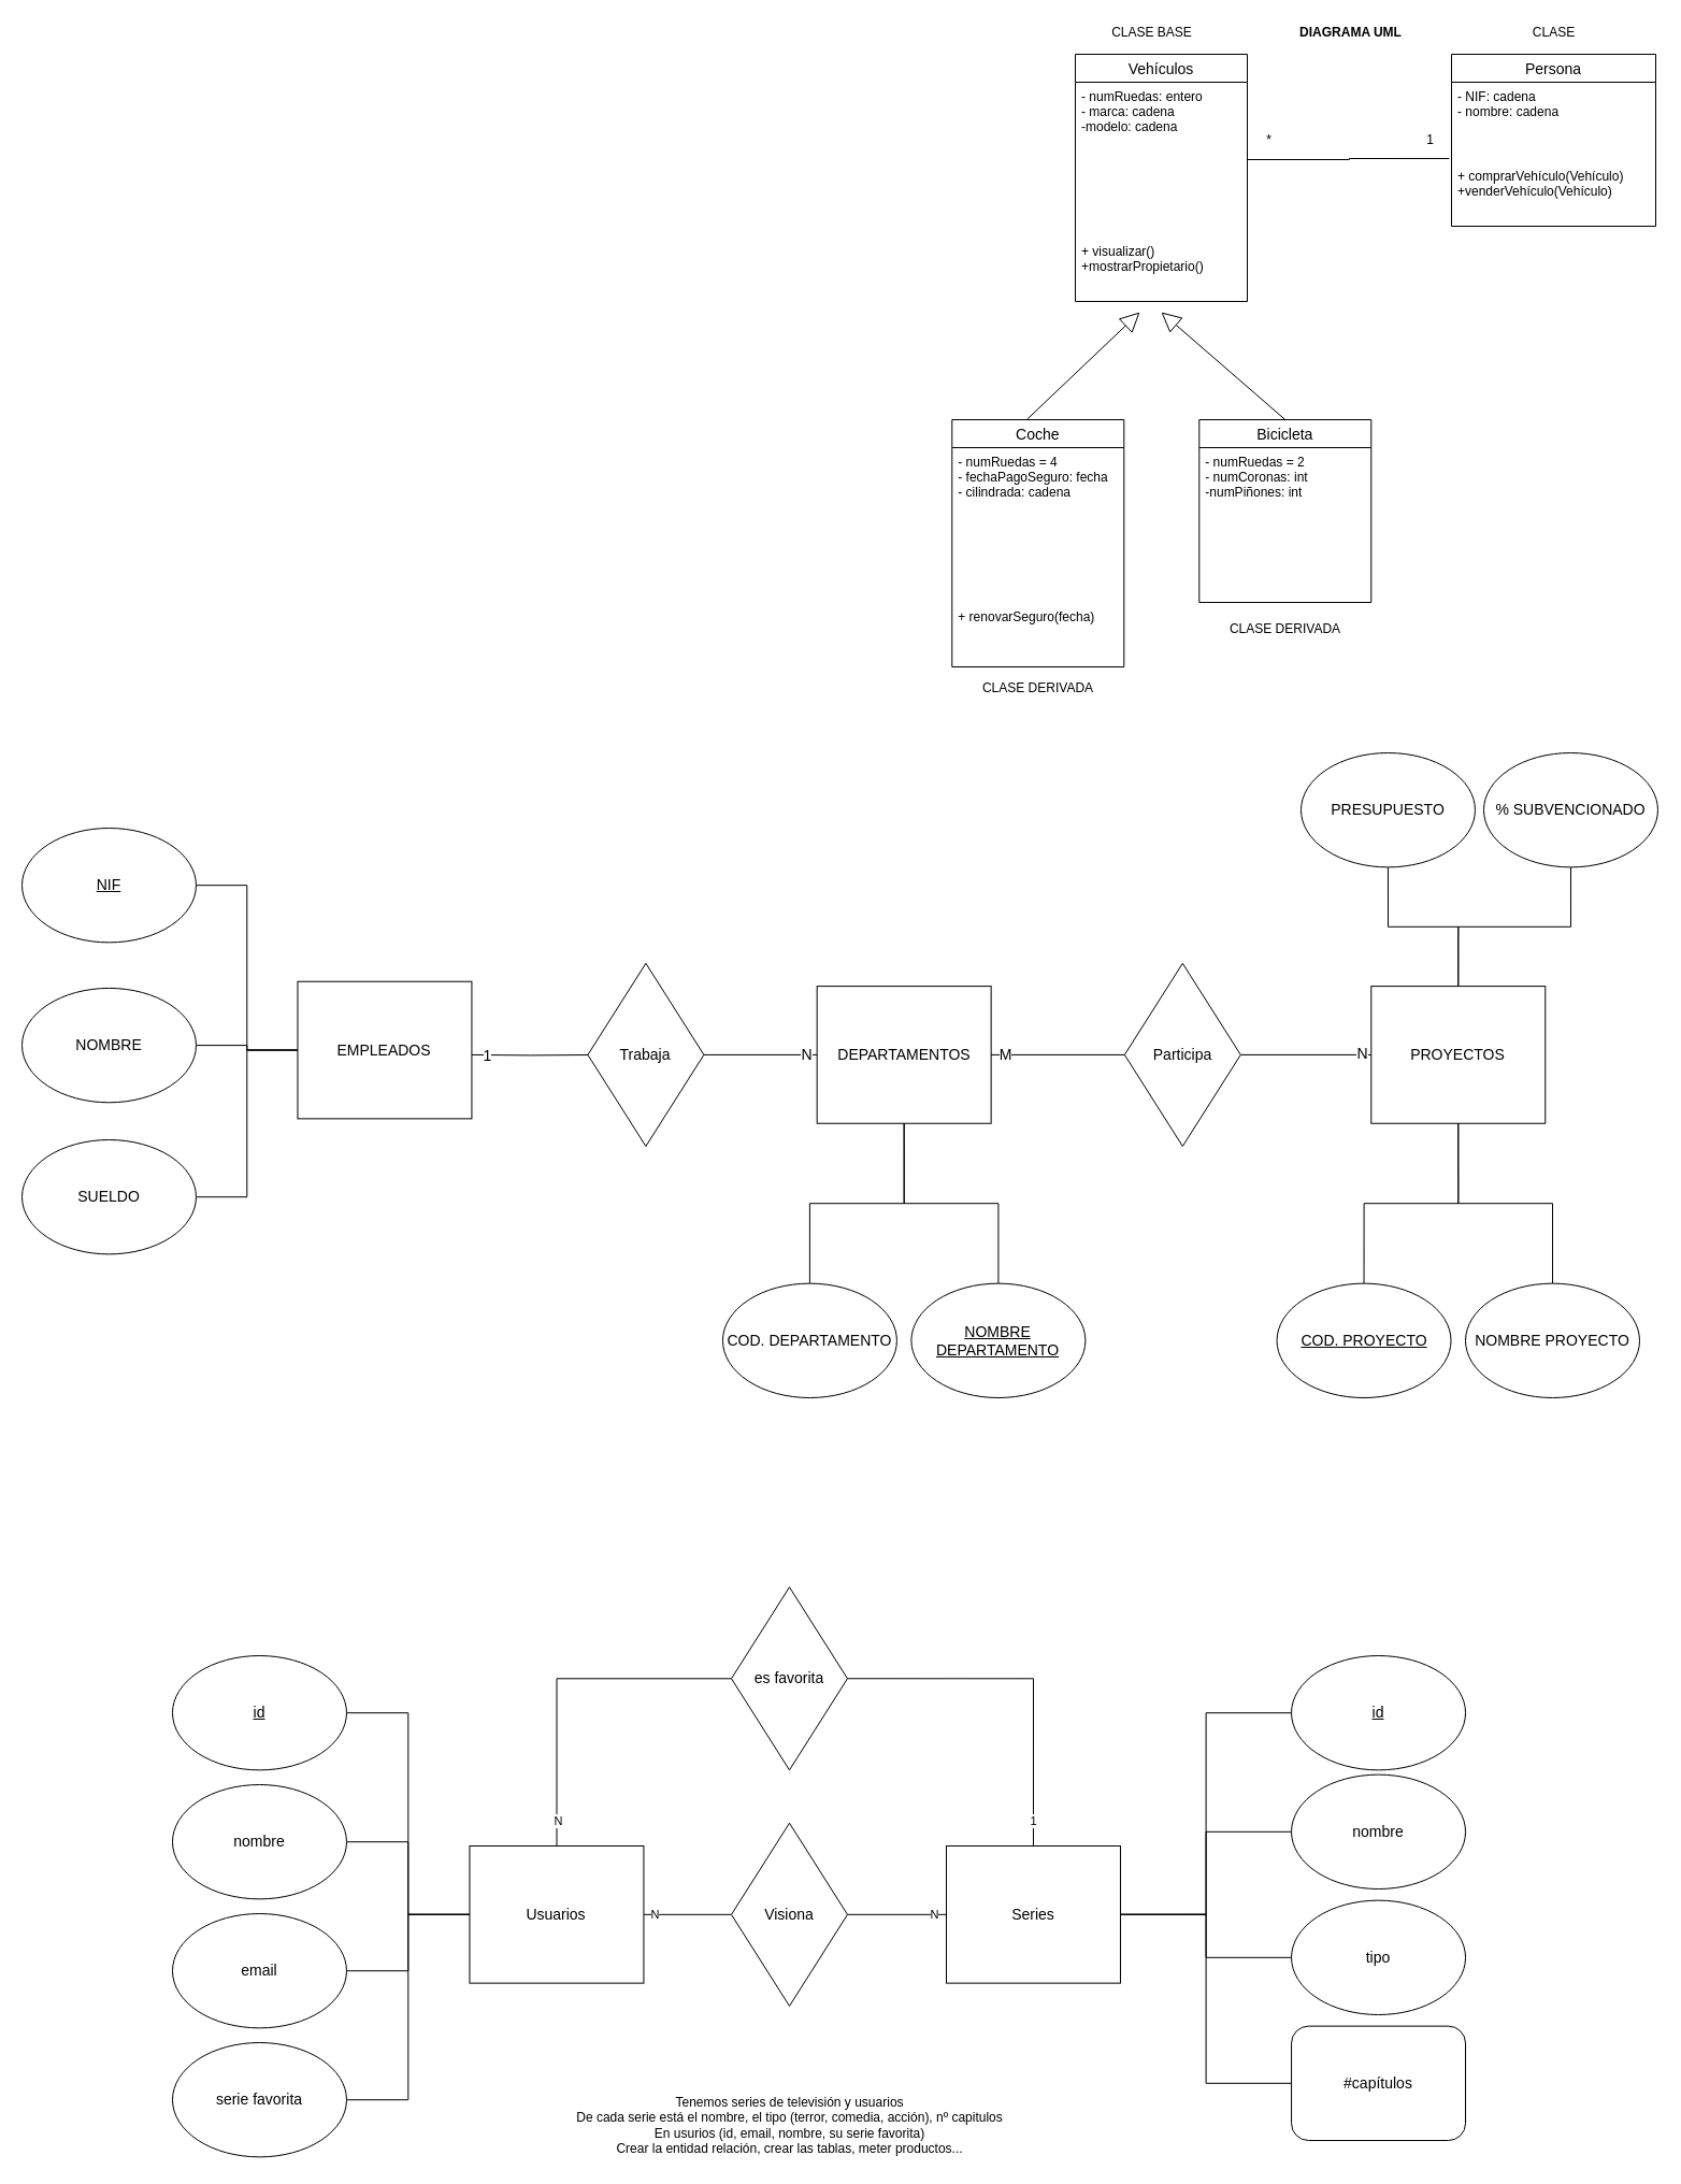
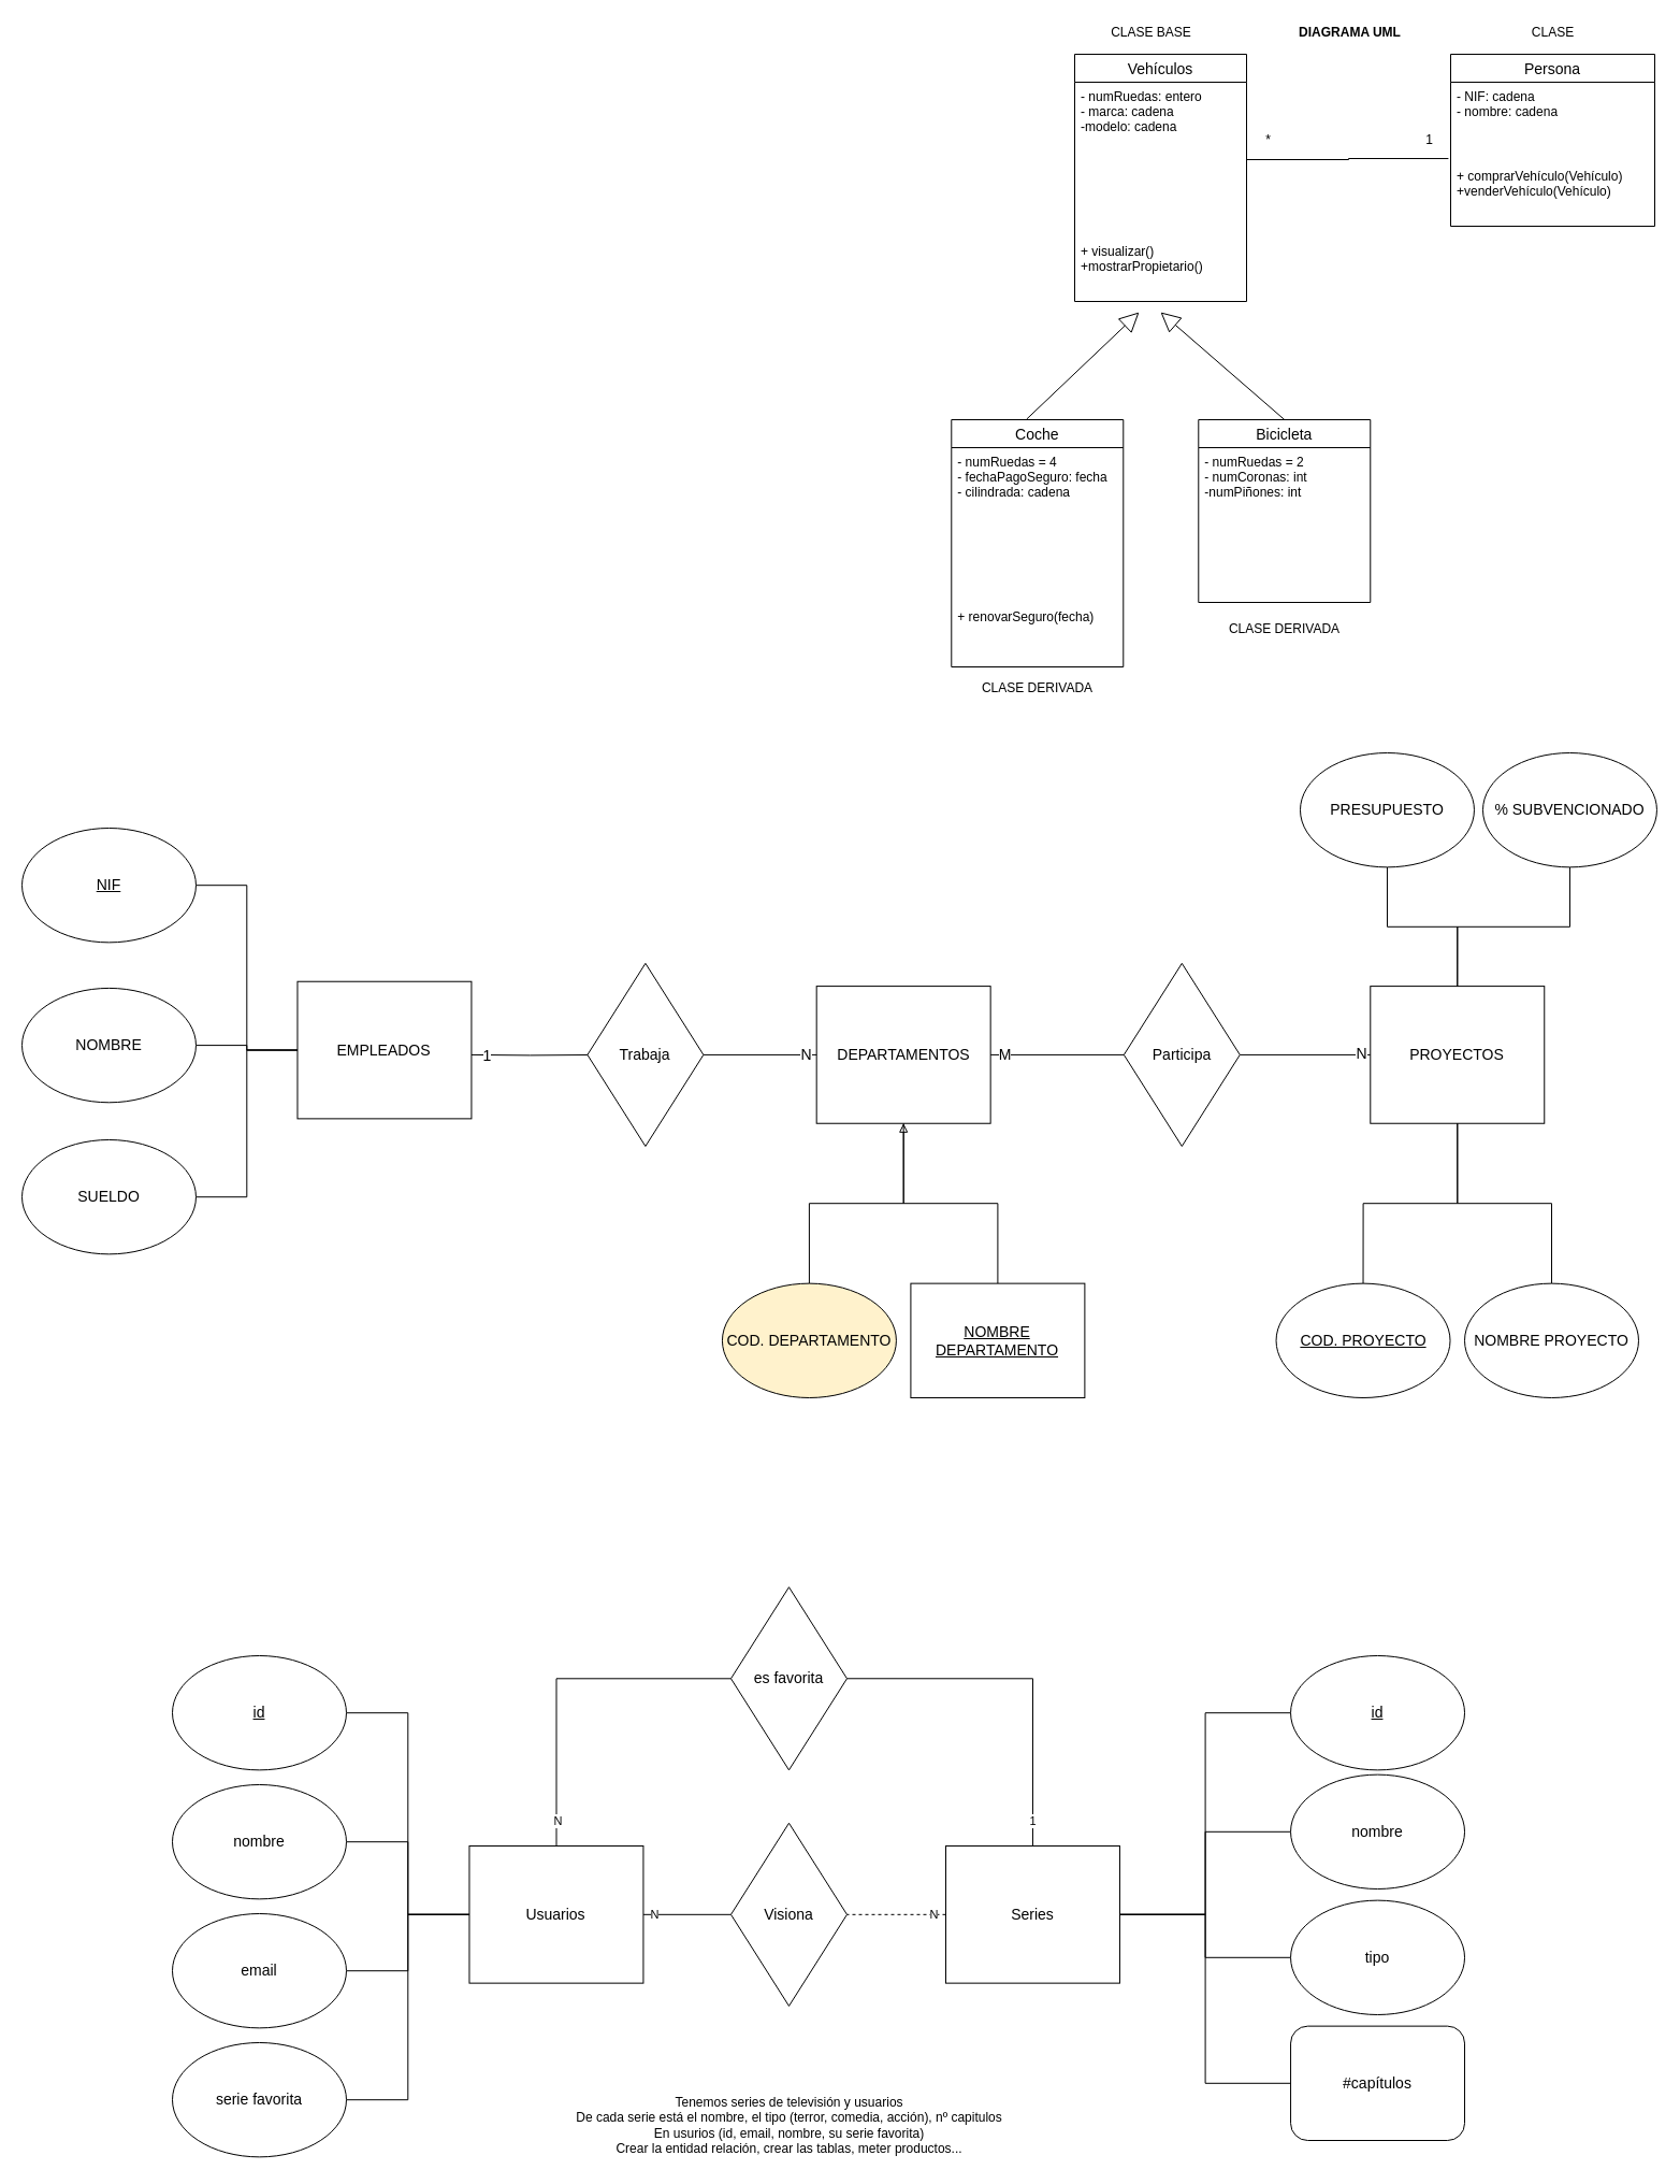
- <mxCell id="13" style="edgeStyle=orthogonalEdgeStyle;rounded=0;orthogonalLoop=1;jettySize=auto;html=1;entryX=0.5;entryY=1;entryDx=0;entryDy=0;endArrow=none;endFill=0;fontSize=14;" parent="1" source="14" target="2" edge="1"><mxGeometry x="50" y="705.004" as="geometry" /></mxCell>
+ <mxCell id="13" style="edgeStyle=orthogonalEdgeStyle;rounded=0;orthogonalLoop=1;jettySize=auto;html=1;entryX=0.5;entryY=1;entryDx=0;entryDy=0;endArrow=block;endFill=0;fontSize=14;" parent="1" source="14" target="2" edge="1"><mxGeometry x="50" y="705.004" as="geometry" /></mxCell>
- <mxCell id="14" value="COD. DEPARTAMENTO" style="ellipse;whiteSpace=wrap;html=1;fontSize=14;" parent="1" vertex="1"><mxGeometry x="671.942" y="1193.64" width="161.973" height="106.364" as="geometry" /></mxCell>
+ <mxCell id="14" value="COD. DEPARTAMENTO" style="ellipse;whiteSpace=wrap;html=1;fontSize=14;fillColor=#fff2cc;" parent="1" vertex="1"><mxGeometry x="671.942" y="1193.64" width="161.973" height="106.364" as="geometry" /></mxCell>
- <mxCell id="16" value="&lt;u&gt;NOMBRE DEPARTAMENTO&lt;/u&gt;" style="ellipse;whiteSpace=wrap;html=1;fontSize=14;" parent="1" vertex="1"><mxGeometry x="847.413" y="1193.64" width="161.973" height="106.364" as="geometry" /></mxCell>
+ <mxCell id="16" value="&lt;u&gt;NOMBRE DEPARTAMENTO&lt;/u&gt;" style="whiteSpace=wrap;html=1;fontSize=14;rounded=0;" parent="1" vertex="1"><mxGeometry x="847.413" y="1193.64" width="161.973" height="106.364" as="geometry" /></mxCell>
- <mxCell id="56" style="edgeStyle=orthogonalEdgeStyle;rounded=0;orthogonalLoop=1;jettySize=auto;html=1;endArrow=none;endFill=0;" parent="1" source="60" target="75" edge="1"><mxGeometry relative="1" as="geometry" /></mxCell>
+ <mxCell id="56" style="edgeStyle=orthogonalEdgeStyle;rounded=0;orthogonalLoop=1;jettySize=auto;html=1;endArrow=none;endFill=0;dashed=1;" parent="1" source="60" target="75" edge="1"><mxGeometry relative="1" as="geometry" /></mxCell>
